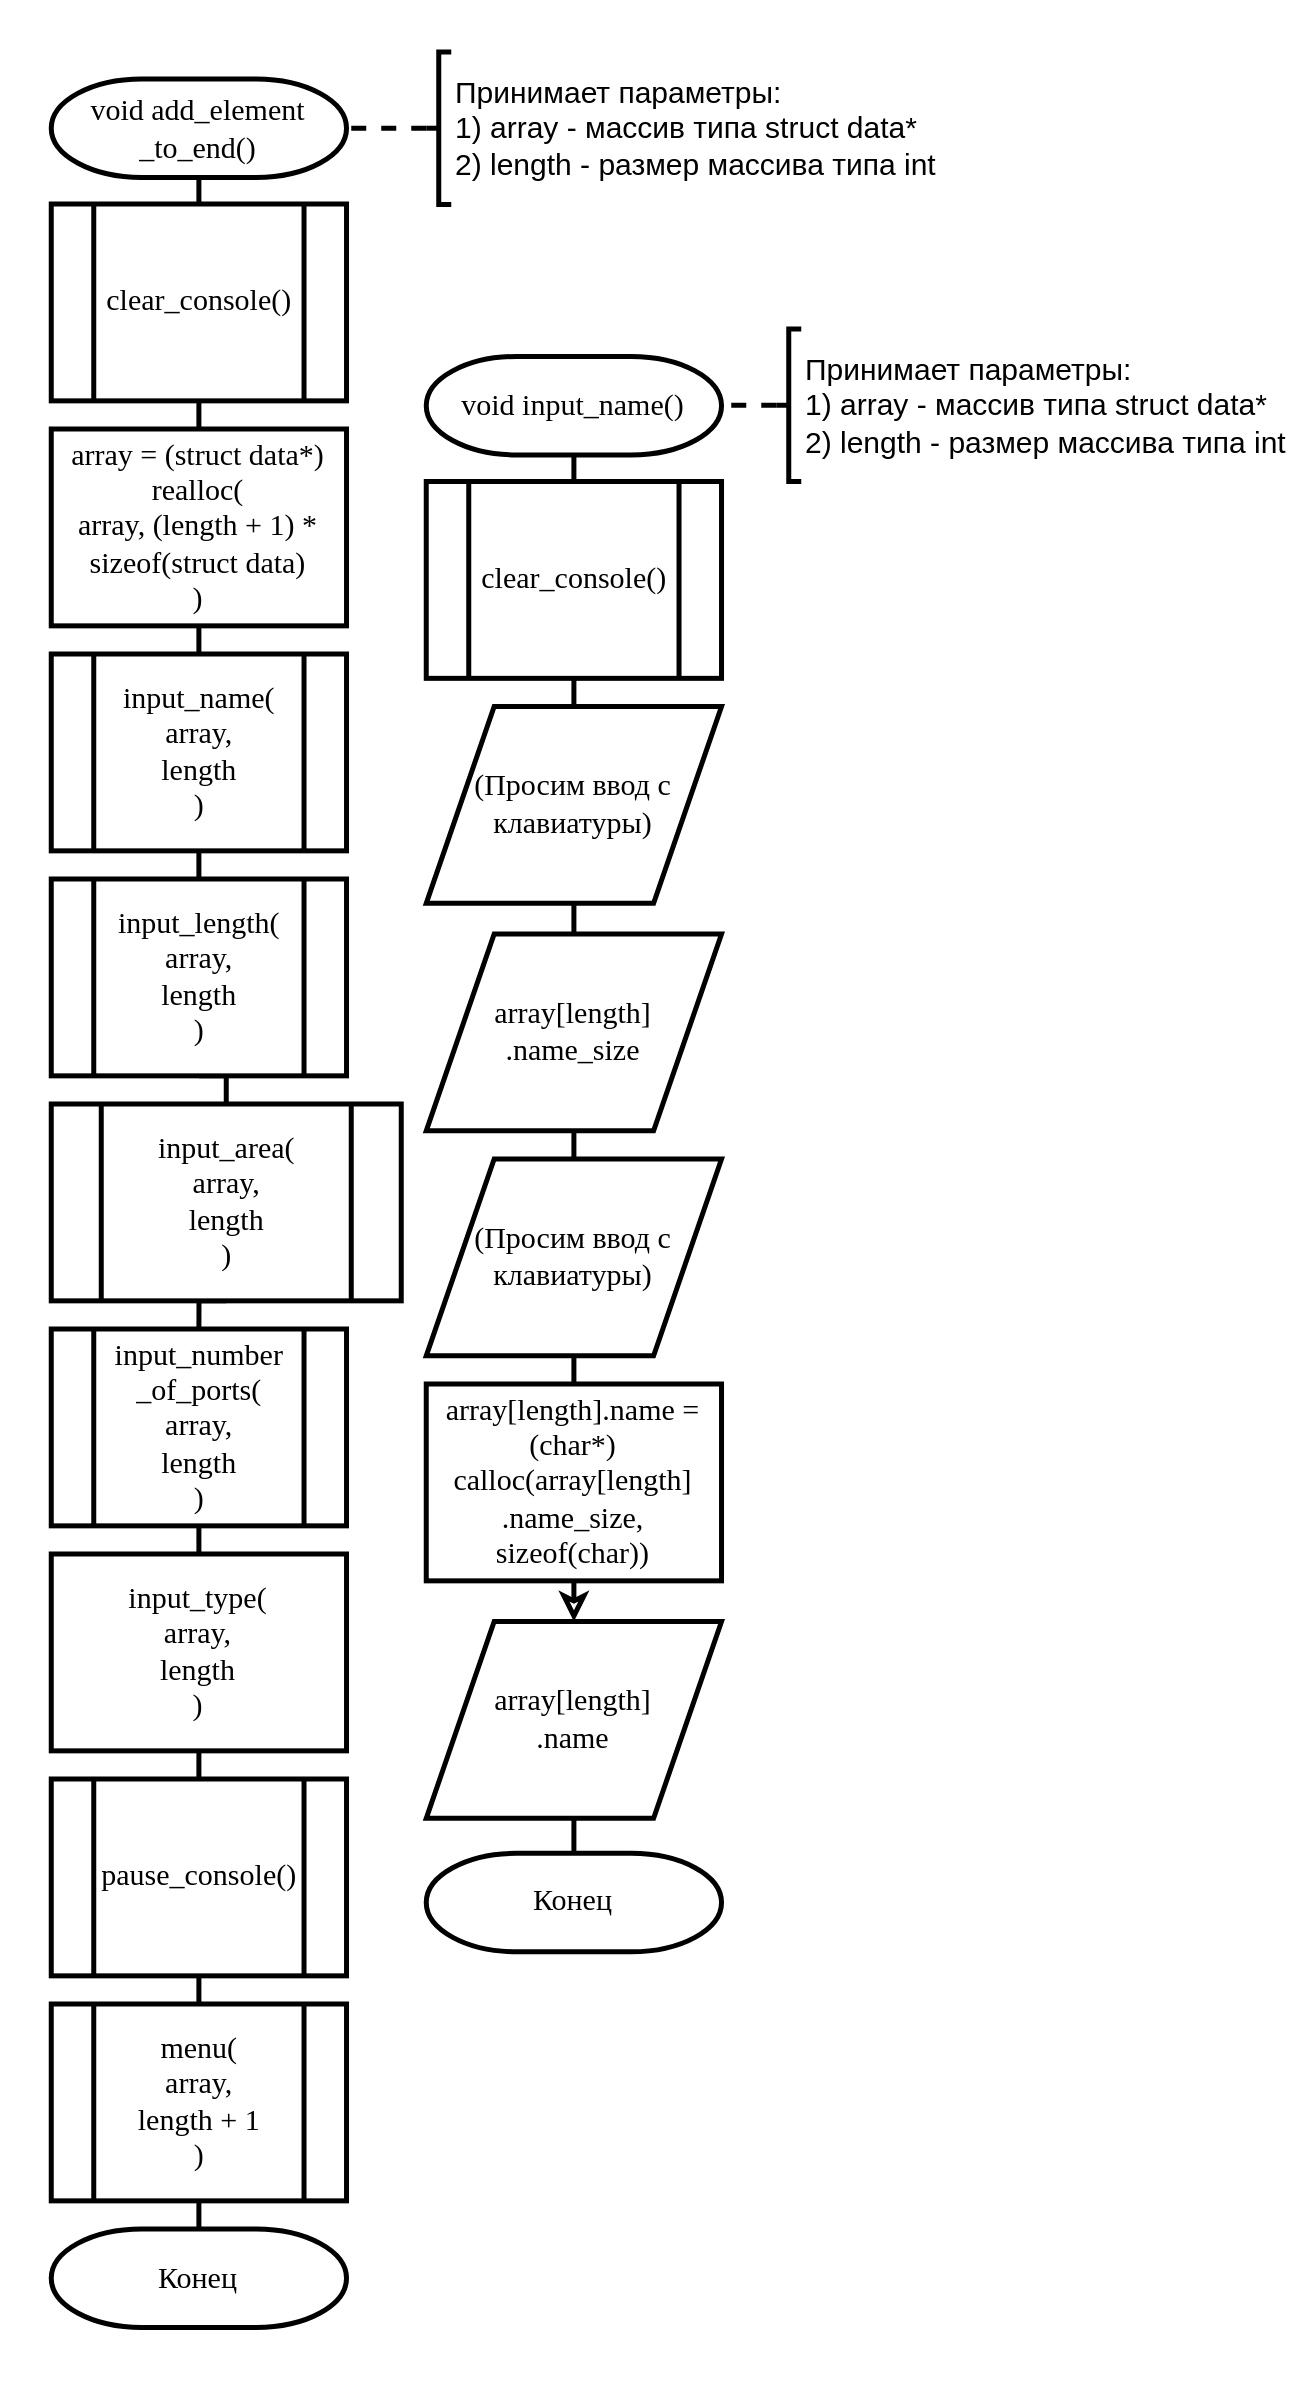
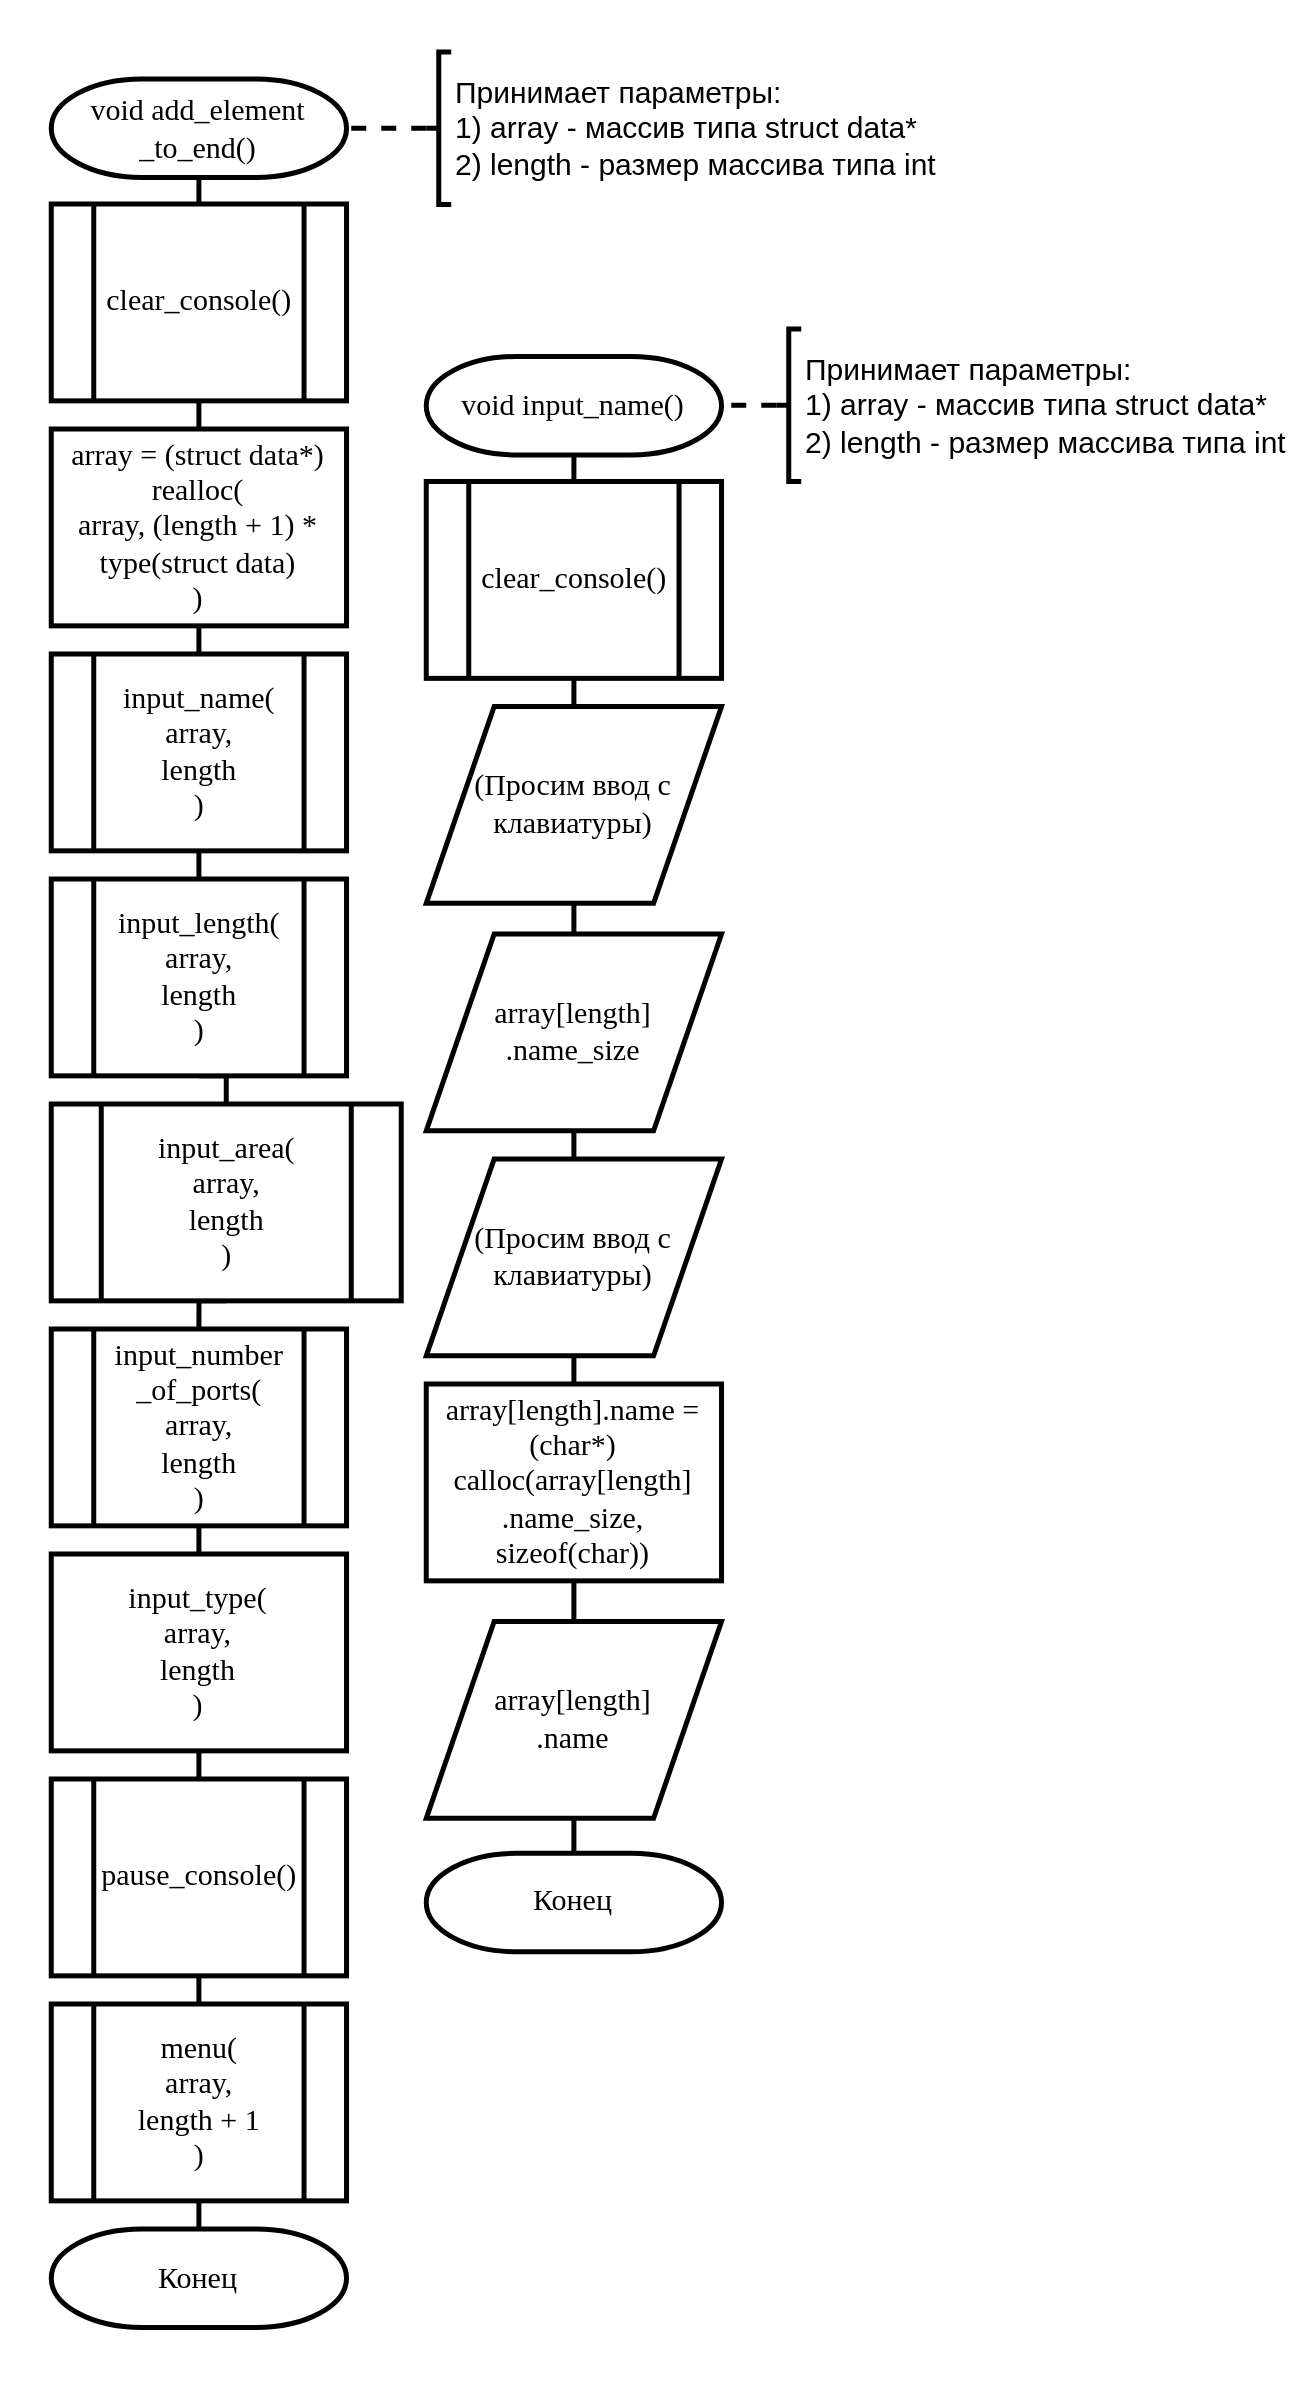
- <mxCell id="7" value="array = (struct data*) realloc(&lt;br&gt;array, (length + 1) * sizeof(struct data)&lt;br&gt;)" style="rounded=0;whiteSpace=wrap;html=1;absoluteArcSize=1;arcSize=14;strokeWidth=2;fontFamily=Times New Roman;" vertex="1" parent="1"><mxGeometry x="20" y="171" width="118.11" height="78.74" as="geometry" /></mxCell>
+ <mxCell id="7" value="array = (struct data*) realloc(&lt;br&gt;array, (length + 1) * type(struct data)&lt;br&gt;)" style="rounded=0;whiteSpace=wrap;html=1;absoluteArcSize=1;arcSize=14;strokeWidth=2;fontFamily=Times New Roman;" vertex="1" parent="1"><mxGeometry x="20" y="171" width="118.11" height="78.74" as="geometry" /></mxCell>
- <mxCell id="33" style="edgeStyle=orthogonalEdgeStyle;rounded=0;orthogonalLoop=1;jettySize=auto;html=1;exitX=0.5;exitY=1;exitDx=0;exitDy=0;entryX=0.5;entryY=0;entryDx=0;entryDy=0;endArrow=classic;endFill=0;strokeWidth=2;" edge="1" parent="1" source="34" target="36"><mxGeometry relative="1" as="geometry" /></mxCell>
+ <mxCell id="33" style="edgeStyle=orthogonalEdgeStyle;rounded=0;orthogonalLoop=1;jettySize=auto;html=1;exitX=0.5;exitY=1;exitDx=0;exitDy=0;entryX=0.5;entryY=0;entryDx=0;entryDy=0;endArrow=none;endFill=0;strokeWidth=2;" edge="1" parent="1" source="34" target="36"><mxGeometry relative="1" as="geometry" /></mxCell>
